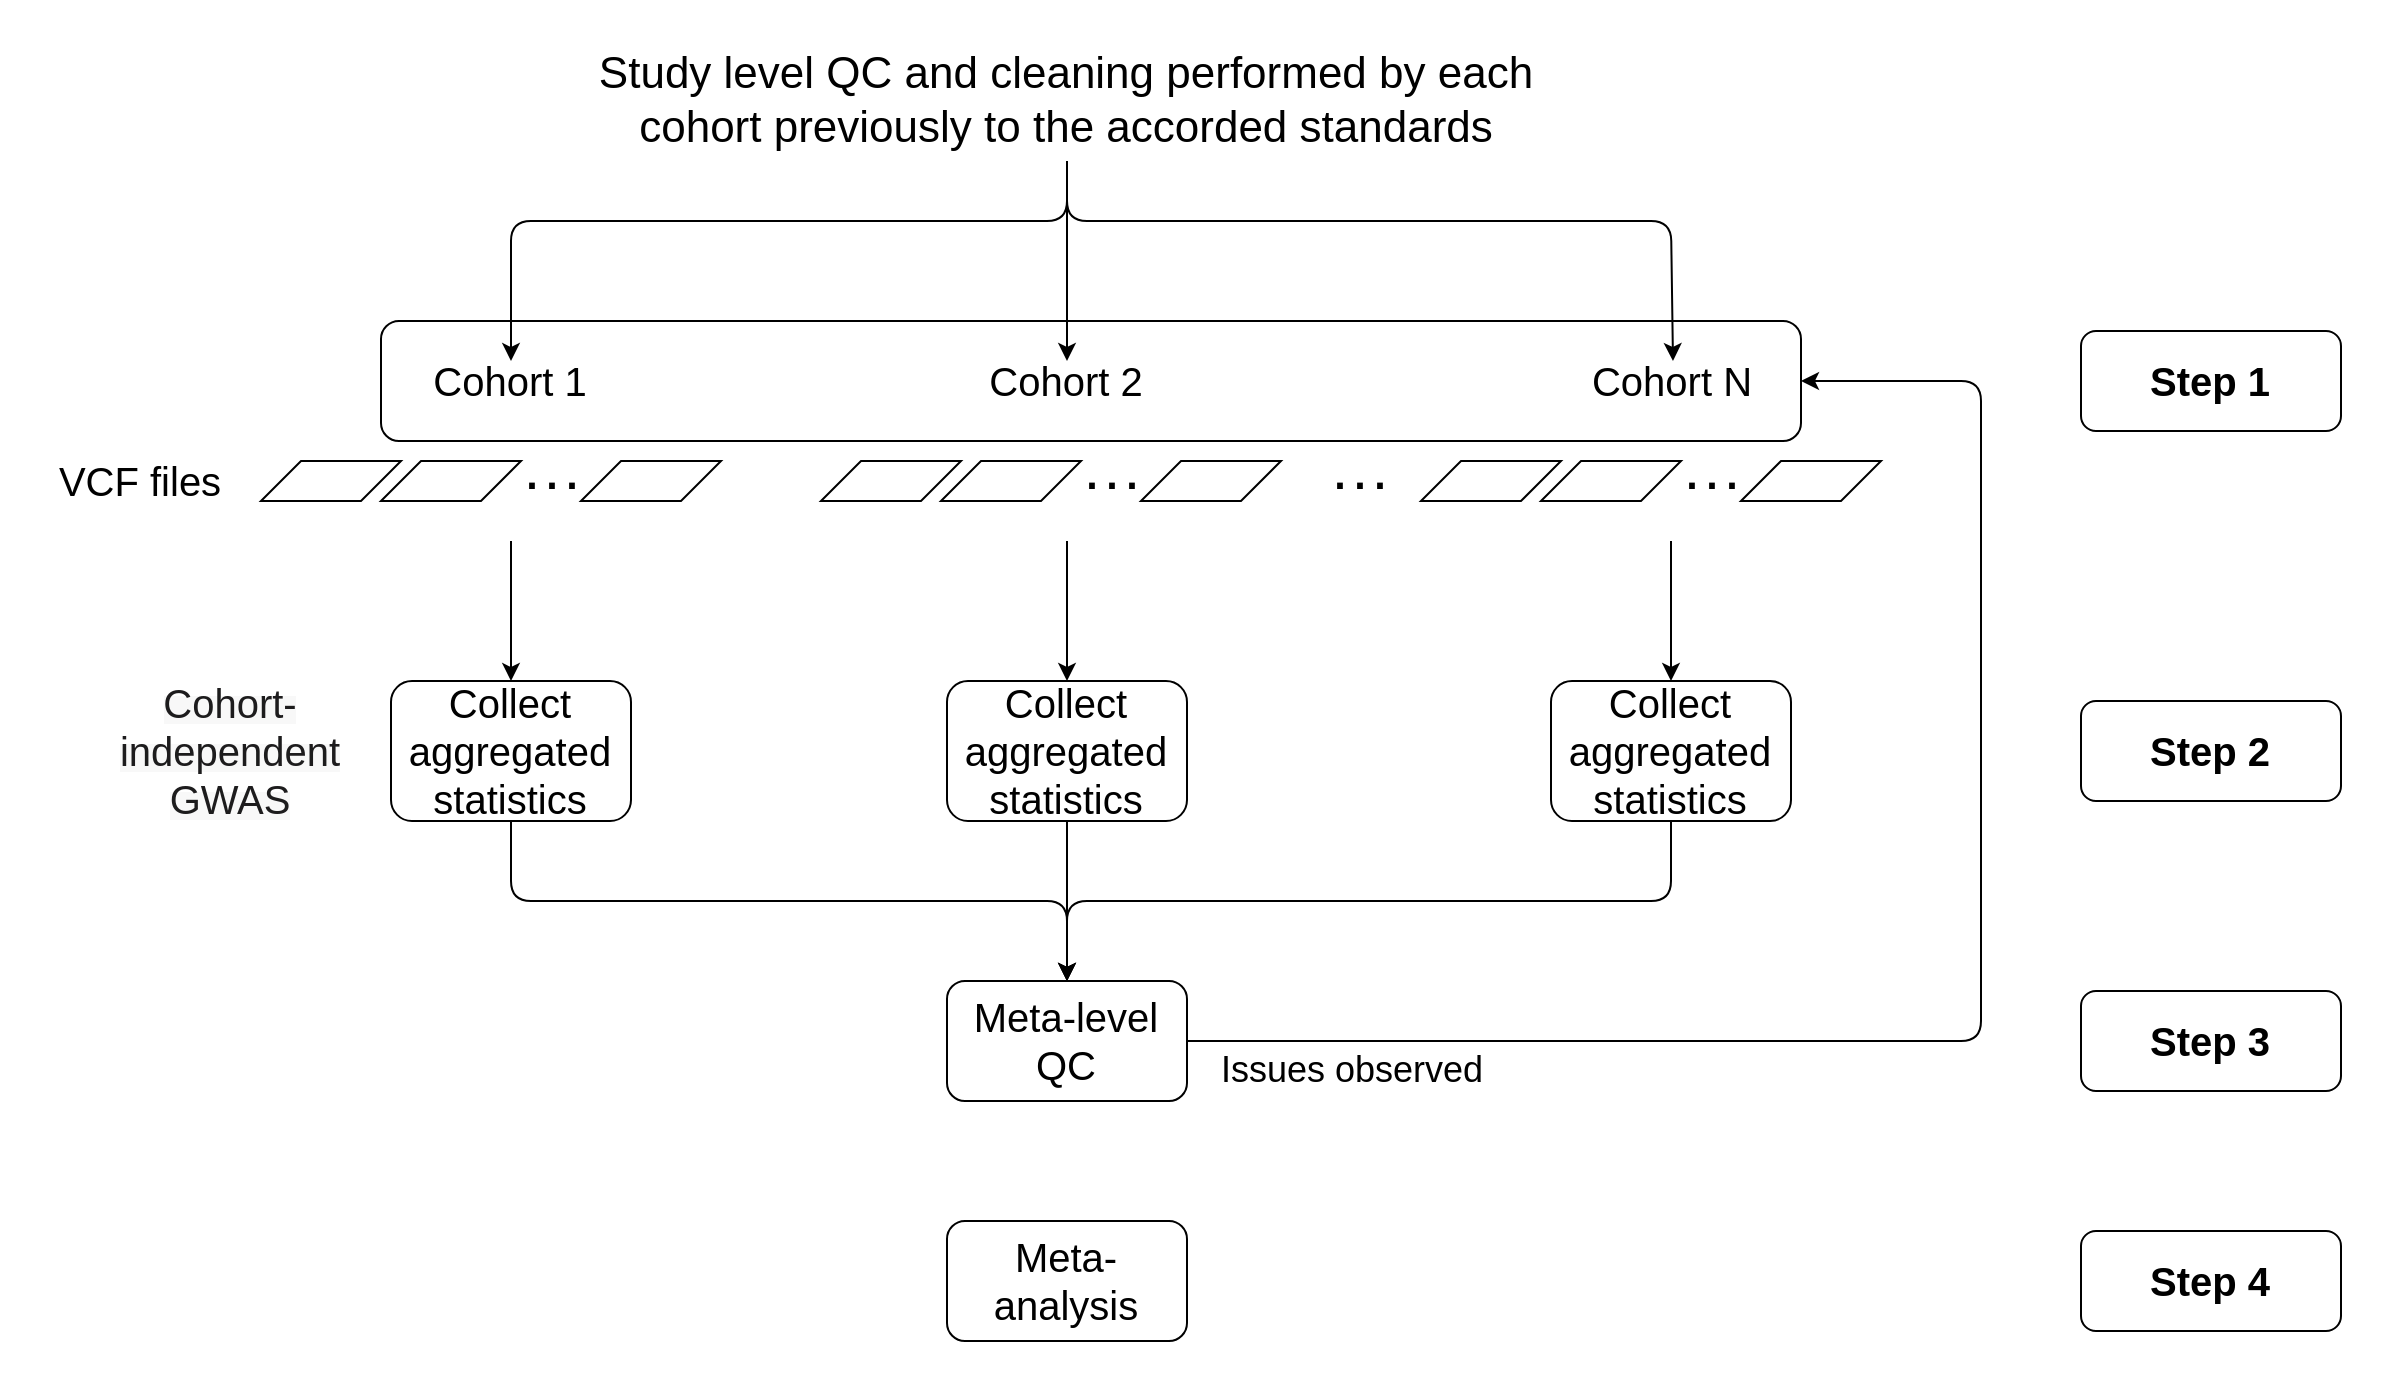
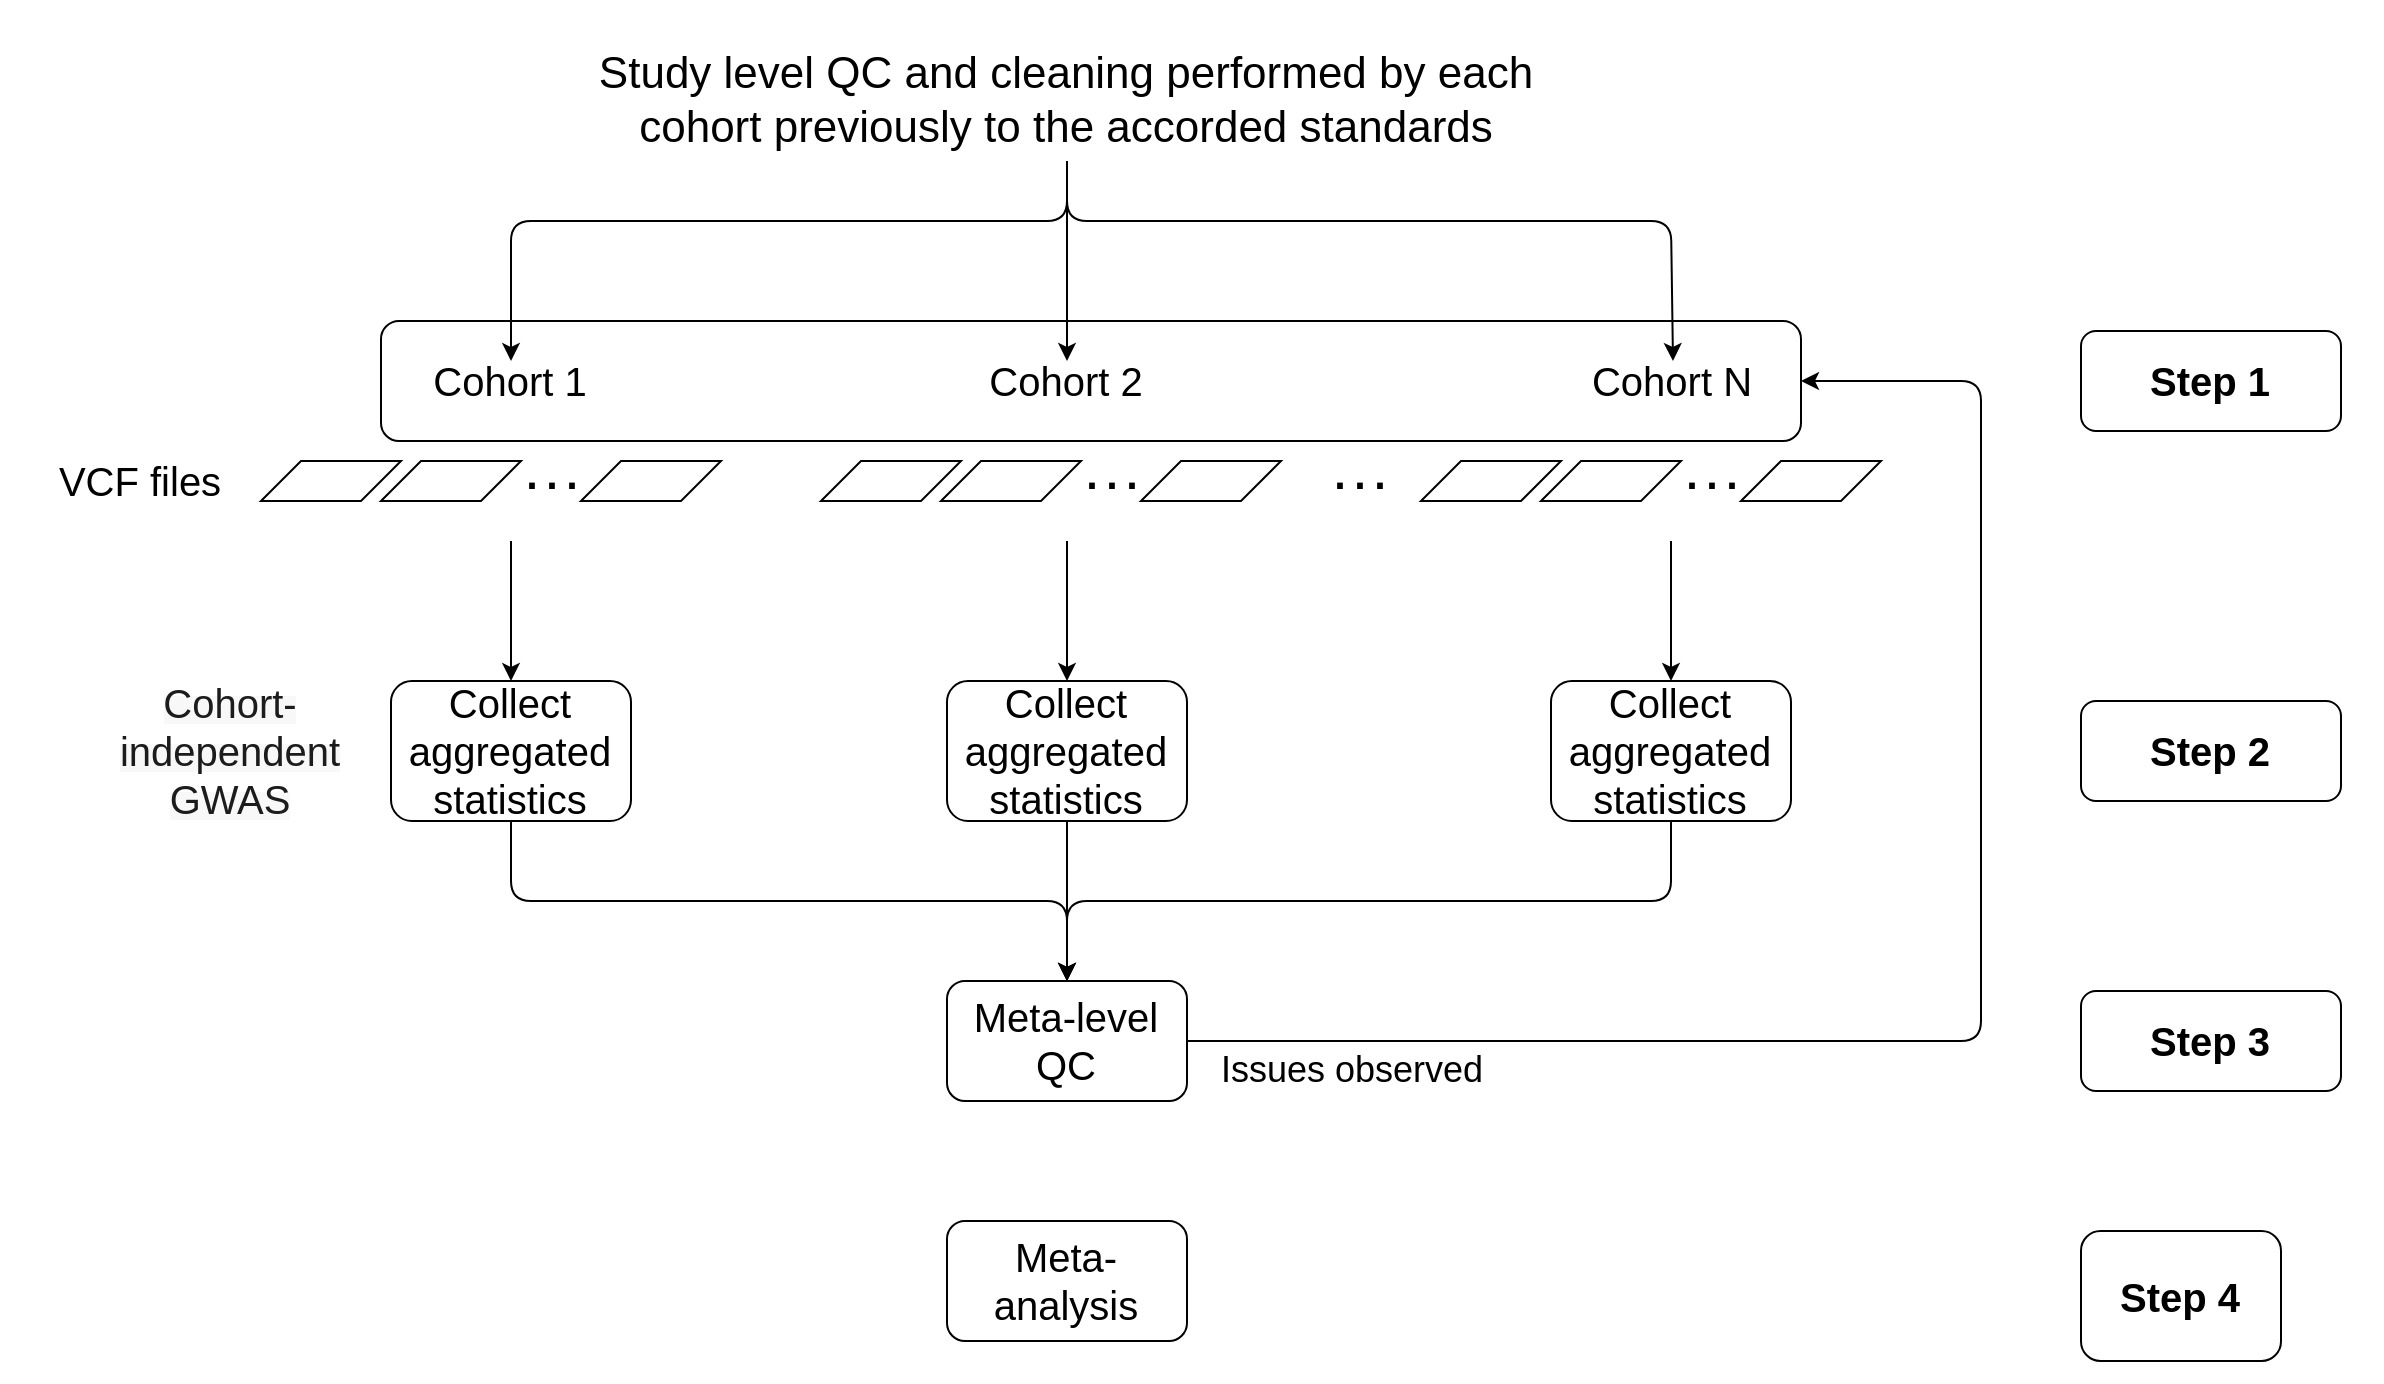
- <mxCell id="41" value="&lt;font style=&quot;font-size: 20px&quot;&gt;&lt;b&gt;Step 4&lt;/b&gt;&lt;/font&gt;" style="rounded=1;whiteSpace=wrap;html=1;" vertex="1" parent="1"><mxGeometry x="1040" y="615" width="130" height="50" as="geometry" /></mxCell>
+ <mxCell id="41" value="&lt;font style=&quot;font-size: 20px&quot;&gt;&lt;b&gt;Step 4&lt;/b&gt;&lt;/font&gt;" style="rounded=1;whiteSpace=wrap;html=1;" vertex="1" parent="1"><mxGeometry x="1040" y="615" width="100" height="65" as="geometry" /></mxCell>
